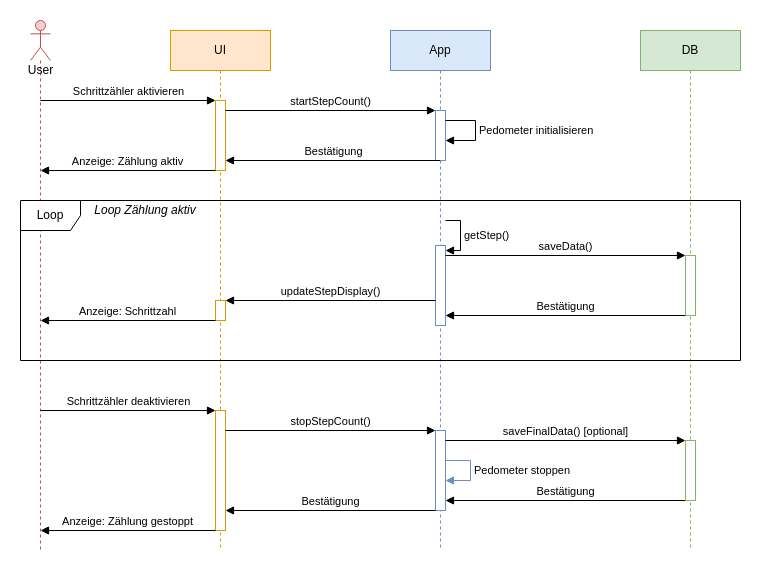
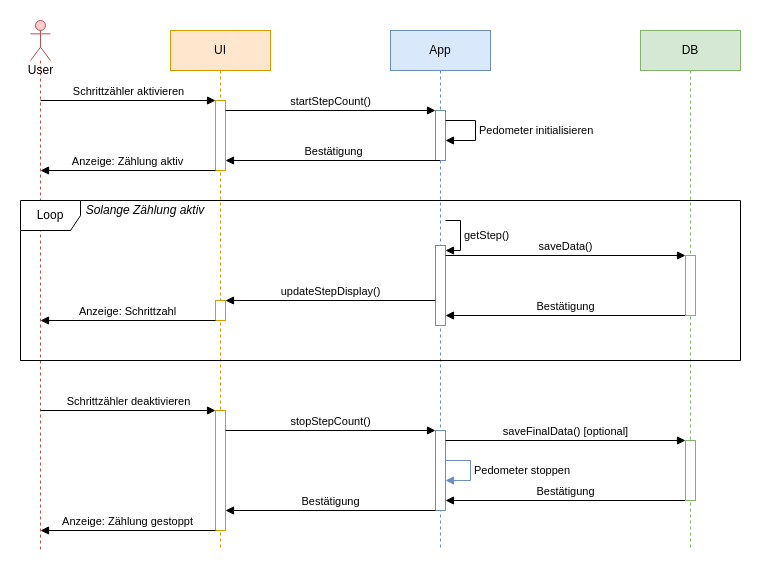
- <mxCell id="32" value="&lt;i&gt;Loop Zählung aktiv&lt;/i&gt;" style="text;html=1;align=center;verticalAlign=middle;whiteSpace=wrap;rounded=0;" vertex="1" parent="1"><mxGeometry x="80" y="200" width="130" height="20" as="geometry" /></mxCell>
+ <mxCell id="32" value="&lt;i&gt;Solange Zählung aktiv&lt;/i&gt;" style="text;html=1;align=center;verticalAlign=middle;whiteSpace=wrap;rounded=0;" vertex="1" parent="1"><mxGeometry x="80" y="200" width="130" height="20" as="geometry" /></mxCell>
